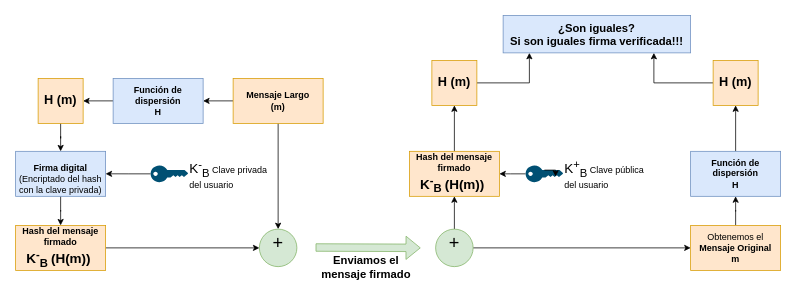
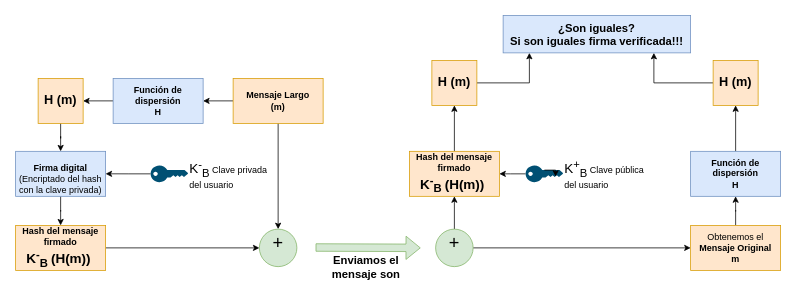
- <mxCell id="17" value="&lt;b&gt;&lt;font style=&quot;font-size: 15px;&quot;&gt;Enviamos el mensaje firmado&lt;/font&gt;&lt;/b&gt;" style="text;strokeColor=none;align=center;fillColor=none;html=1;verticalAlign=middle;whiteSpace=wrap;rounded=0;" vertex="1" parent="1"><mxGeometry x="415" y="340" width="145" height="30" as="geometry" /></mxCell>
+ <mxCell id="17" value="&lt;b&gt;&lt;font style=&quot;font-size: 15px;&quot;&gt;Enviamos el mensaje son&lt;/font&gt;&lt;/b&gt;" style="text;strokeColor=none;align=center;fillColor=none;html=1;verticalAlign=middle;whiteSpace=wrap;rounded=0;" vertex="1" parent="1"><mxGeometry x="415" y="340" width="145" height="30" as="geometry" /></mxCell>
